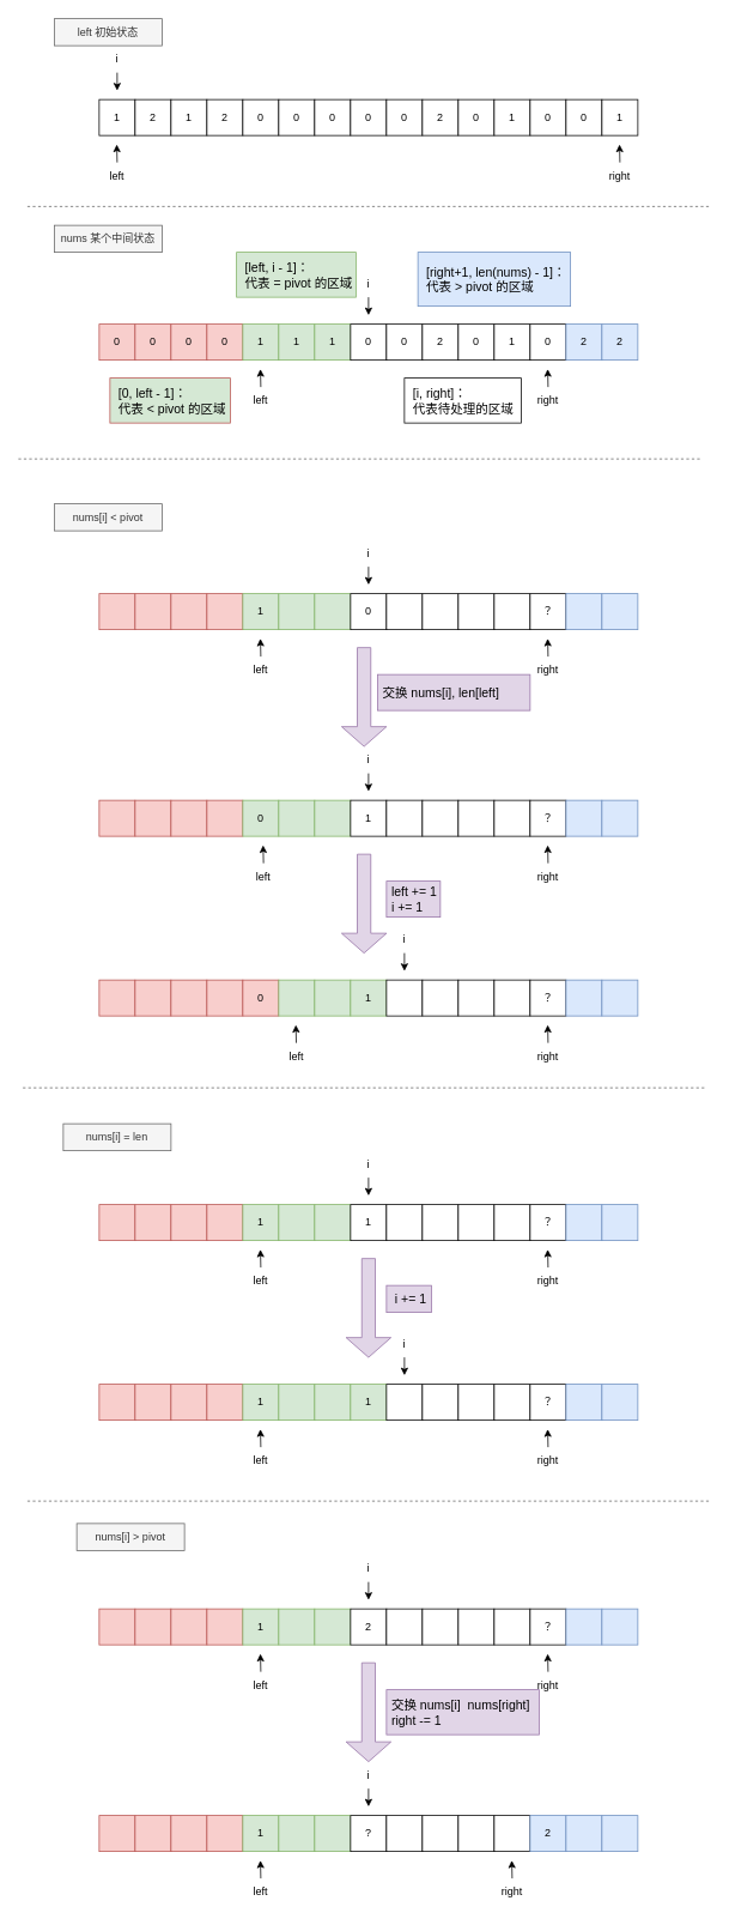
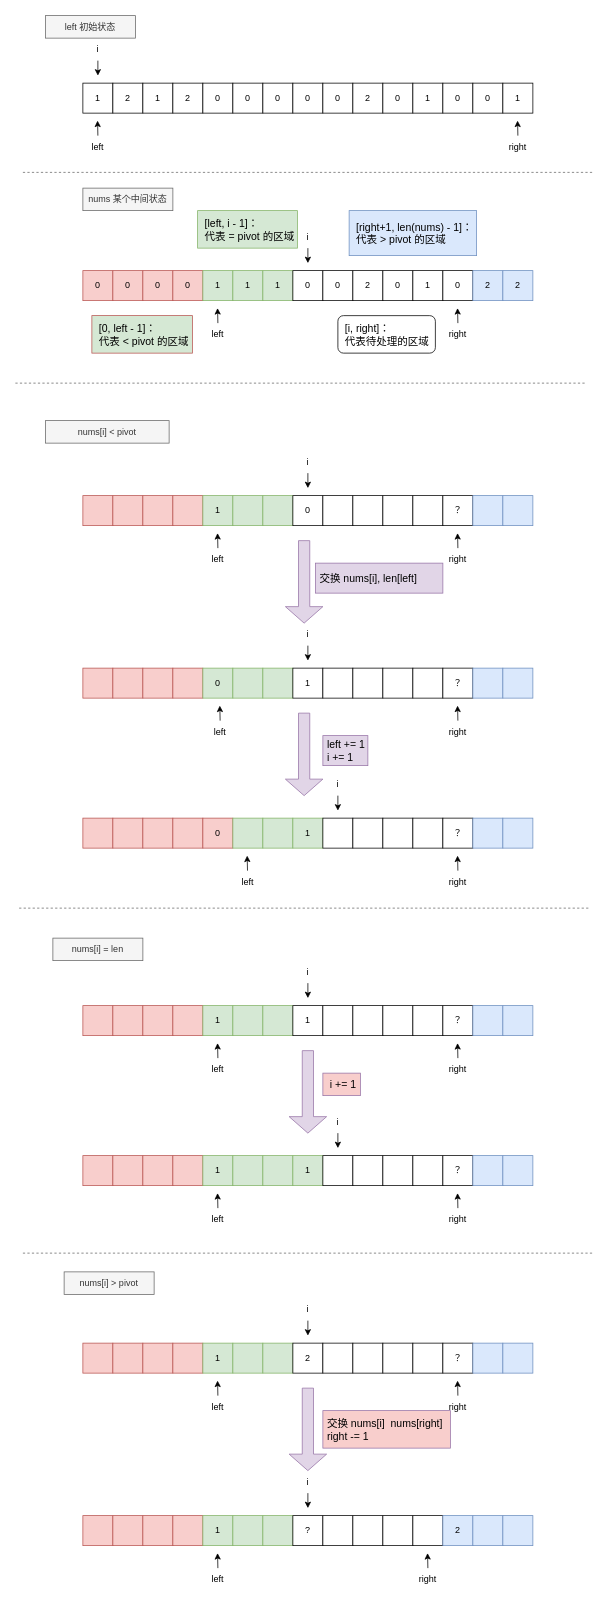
- <mxCell id="24" value="nums 某个中间状态" style="text;html=1;align=center;verticalAlign=middle;whiteSpace=wrap;rounded=0;fillColor=#f5f5f5;fontColor=#333333;strokeColor=#666666;" parent="1" vertex="1"><mxGeometry x="60" y="250" width="120" height="30" as="geometry" /></mxCell>
+ <mxCell id="24" value="nums 某个中间状态" style="text;html=1;align=center;verticalAlign=middle;whiteSpace=wrap;rounded=0;fillColor=#f5f5f5;fontColor=#333333;strokeColor=#666666;" parent="1" vertex="1"><mxGeometry x="110" y="250" width="120" height="30" as="geometry" /></mxCell>
- <mxCell id="49" value="&amp;nbsp; [i, right]：&lt;br&gt;&amp;nbsp; 代表待处理的区域" style="rounded=0;whiteSpace=wrap;html=1;fontSize=14;align=left;" parent="1" vertex="1"><mxGeometry x="450" y="420" width="130" height="50" as="geometry" /></mxCell>
+ <mxCell id="49" value="&amp;nbsp; [i, right]：&lt;br&gt;&amp;nbsp; 代表待处理的区域" style="whiteSpace=wrap;html=1;fontSize=14;align=left;rounded=1;" parent="1" vertex="1"><mxGeometry x="450" y="420" width="130" height="50" as="geometry" /></mxCell>
- <mxCell id="52" value="nums[i] &amp;lt; pivot" style="text;html=1;align=center;verticalAlign=middle;whiteSpace=wrap;rounded=0;fillColor=#f5f5f5;fontColor=#333333;strokeColor=#666666;" vertex="1" parent="1"><mxGeometry x="60" y="560" width="120" height="30" as="geometry" /></mxCell>
+ <mxCell id="52" value="nums[i] &amp;lt; pivot" style="text;html=1;align=center;verticalAlign=middle;whiteSpace=wrap;rounded=0;fillColor=#f5f5f5;fontColor=#333333;strokeColor=#666666;" vertex="1" parent="1"><mxGeometry x="60" y="560" width="165" height="30" as="geometry" /></mxCell>
- <mxCell id="144" value="&amp;nbsp; i += 1" style="rounded=0;whiteSpace=wrap;html=1;fillColor=#e1d5e7;strokeColor=#9673a6;align=left;fontSize=14;verticalAlign=middle;spacing=2;spacingBottom=0;spacingTop=0;" vertex="1" parent="1"><mxGeometry x="430" y="1430" width="50" height="30" as="geometry" /></mxCell>
+ <mxCell id="144" value="&amp;nbsp; i += 1" style="rounded=0;whiteSpace=wrap;html=1;fillColor=#f8cecc;strokeColor=#9673a6;align=left;fontSize=14;verticalAlign=middle;spacing=2;spacingBottom=0;spacingTop=0;" vertex="1" parent="1"><mxGeometry x="430" y="1430" width="50" height="30" as="geometry" /></mxCell>
- <mxCell id="190" value="&amp;nbsp;交换 nums[i]&amp;nbsp; nums[right]&lt;br&gt;&amp;nbsp;right -= 1" style="rounded=0;whiteSpace=wrap;html=1;fillColor=#e1d5e7;strokeColor=#9673a6;align=left;fontSize=14;verticalAlign=middle;spacing=2;spacingBottom=0;spacingTop=0;" vertex="1" parent="1"><mxGeometry x="430" y="1880" width="170" height="50" as="geometry" /></mxCell>
+ <mxCell id="190" value="&amp;nbsp;交换 nums[i]&amp;nbsp; nums[right]&lt;br&gt;&amp;nbsp;right -= 1" style="rounded=0;whiteSpace=wrap;html=1;fillColor=#f8cecc;strokeColor=#9673a6;align=left;fontSize=14;verticalAlign=middle;spacing=2;spacingBottom=0;spacingTop=0;" vertex="1" parent="1"><mxGeometry x="430" y="1880" width="170" height="50" as="geometry" /></mxCell>
